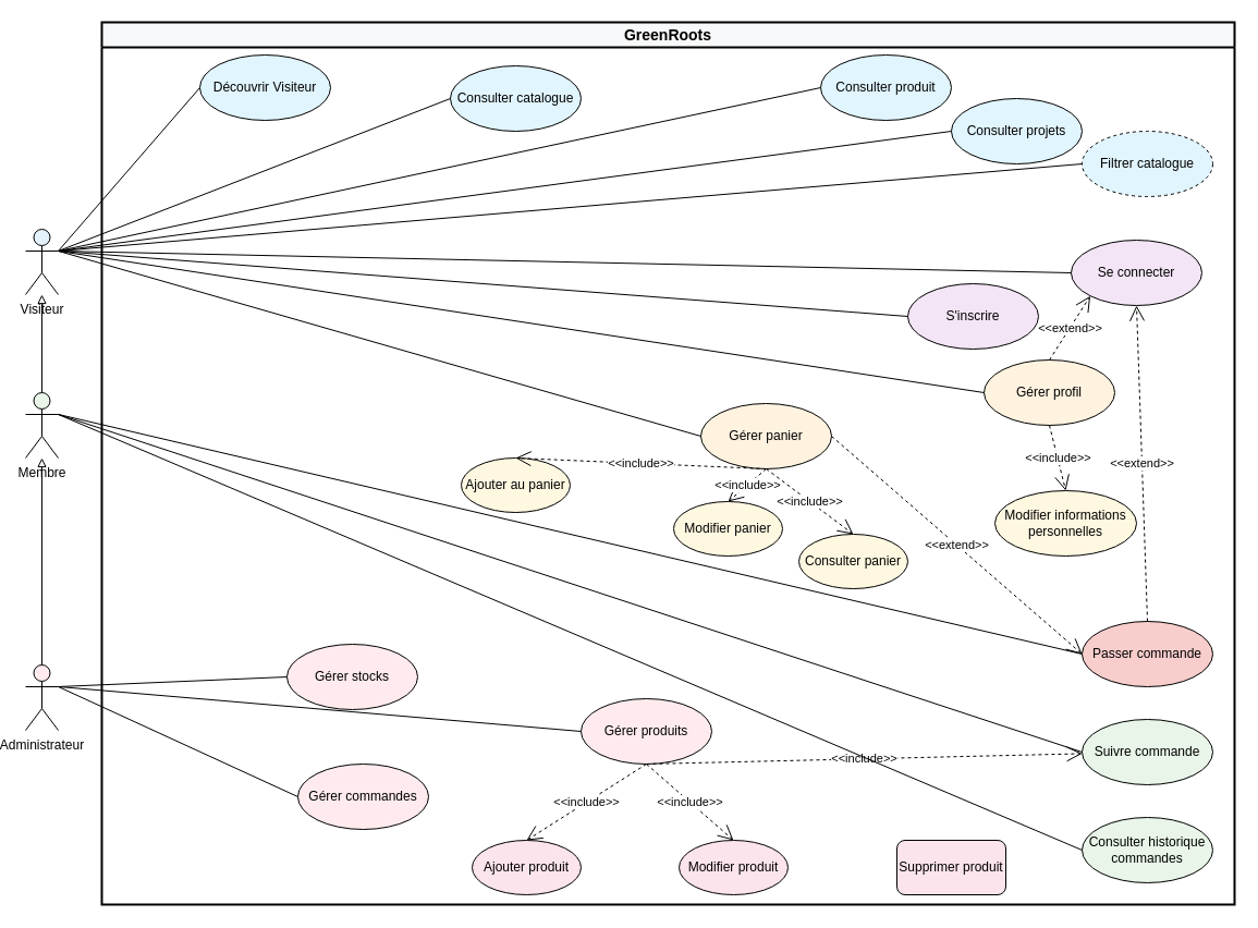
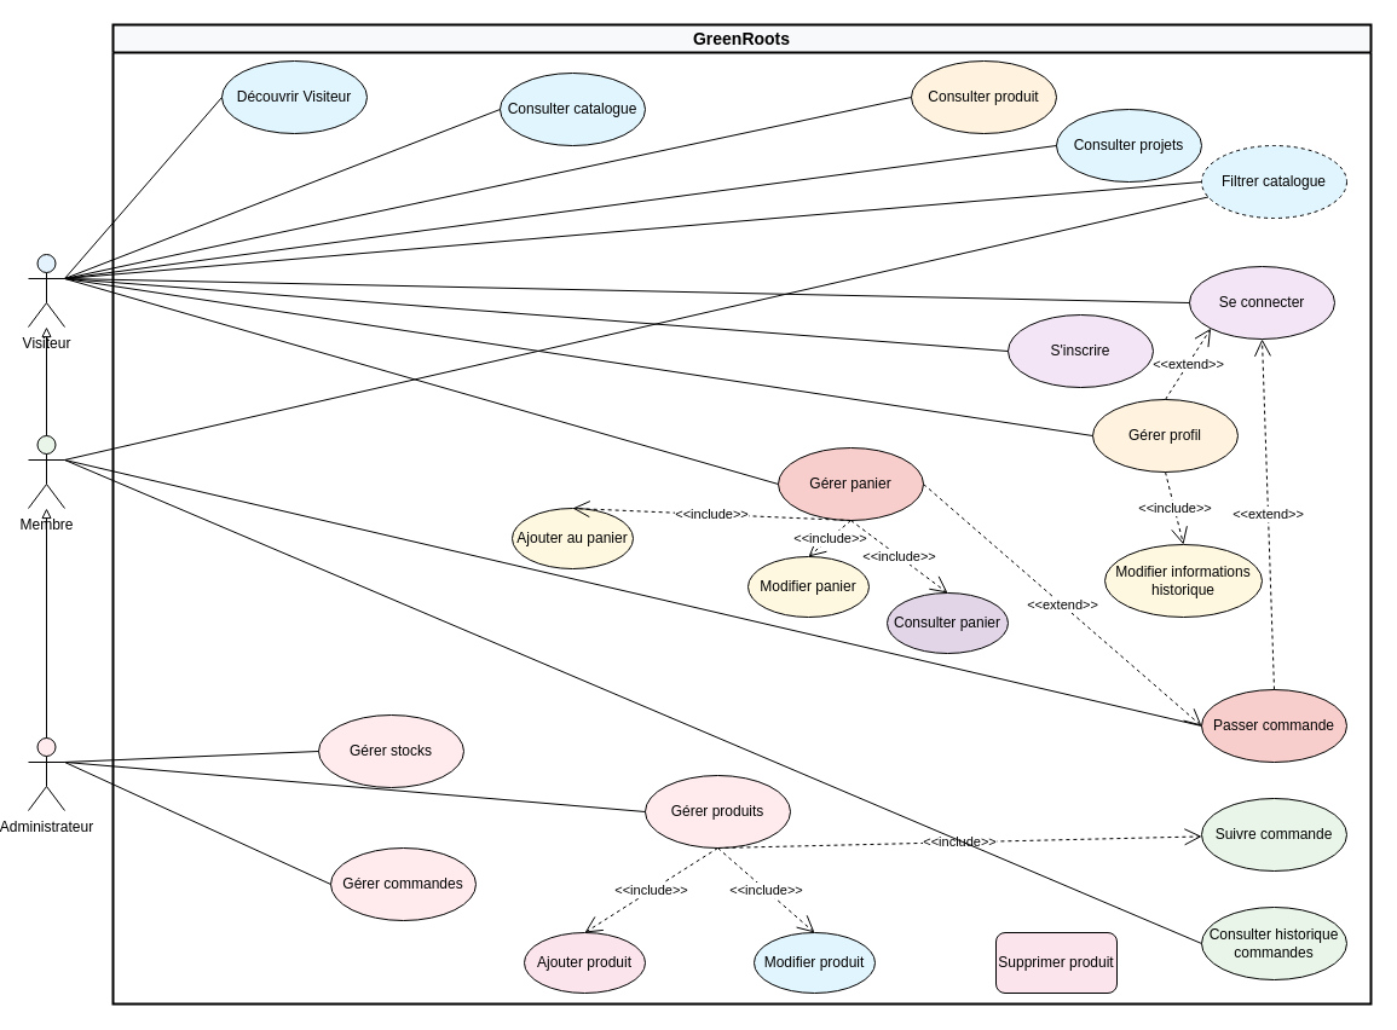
- <mxCell id="5" value="Consulter produit" style="ellipse;whiteSpace=wrap;html=1;fillColor=#e1f5fe;" parent="2" vertex="1"><mxGeometry x="660" y="30" width="120" height="60" as="geometry" /></mxCell>
+ <mxCell id="5" value="Consulter produit" style="ellipse;whiteSpace=wrap;html=1;fillColor=#fff3e0;" parent="2" vertex="1"><mxGeometry x="660" y="30" width="120" height="60" as="geometry" /></mxCell>
- <mxCell id="7" value="Gérer panier" style="ellipse;whiteSpace=wrap;html=1;fillColor=#fff3e0;" parent="2" vertex="1"><mxGeometry x="550" y="350" width="120" height="60" as="geometry" /></mxCell>
+ <mxCell id="7" value="Gérer panier" style="ellipse;whiteSpace=wrap;html=1;fillColor=#f8cecc;" parent="2" vertex="1"><mxGeometry x="550" y="350" width="120" height="60" as="geometry" /></mxCell>
- <mxCell id="28" value="Modifier informations&lt;div&gt;personnelles&lt;/div&gt;" style="ellipse;whiteSpace=wrap;html=1;fillColor=#fff8e1;" vertex="1" parent="2"><mxGeometry x="820" y="430" width="130" height="60" as="geometry" /></mxCell>
+ <mxCell id="28" value="Modifier informations&lt;div&gt;historique&lt;/div&gt;" style="ellipse;whiteSpace=wrap;html=1;fillColor=#fff8e1;" vertex="1" parent="2"><mxGeometry x="820" y="430" width="130" height="60" as="geometry" /></mxCell>
- <mxCell id="10" value="Consulter panier" style="ellipse;whiteSpace=wrap;html=1;fillColor=#fff8e1;" parent="2" vertex="1"><mxGeometry x="640" y="470" width="100" height="50" as="geometry" /></mxCell>
+ <mxCell id="10" value="Consulter panier" style="ellipse;whiteSpace=wrap;html=1;fillColor=#e1d5e7;" parent="2" vertex="1"><mxGeometry x="640" y="470" width="100" height="50" as="geometry" /></mxCell>
- <mxCell id="44" value="" style="endArrow=none;html=1;exitX=1;exitY=0.333;exitDx=0;exitDy=0;exitPerimeter=0;entryX=0;entryY=0.5;entryDx=0;entryDy=0;" parent="1" source="31" target="15" edge="1"><mxGeometry relative="1" as="geometry" /></mxCell>
+ <mxCell id="44" value="" style="endArrow=none;html=1;exitX=1;exitY=0.333;exitDx=0;exitDy=0;exitPerimeter=0;" parent="1" source="31" target="6" edge="1"><mxGeometry relative="1" as="geometry" /></mxCell>
- <mxCell id="20" value="Modifier produit" style="ellipse;whiteSpace=wrap;html=1;fillColor=#fce4ec;" parent="2" vertex="1"><mxGeometry x="530" y="751" width="100" height="50" as="geometry" /></mxCell>
+ <mxCell id="20" value="Modifier produit" style="ellipse;whiteSpace=wrap;html=1;fillColor=#e1f5fe;" parent="2" vertex="1"><mxGeometry x="530" y="751" width="100" height="50" as="geometry" /></mxCell>
